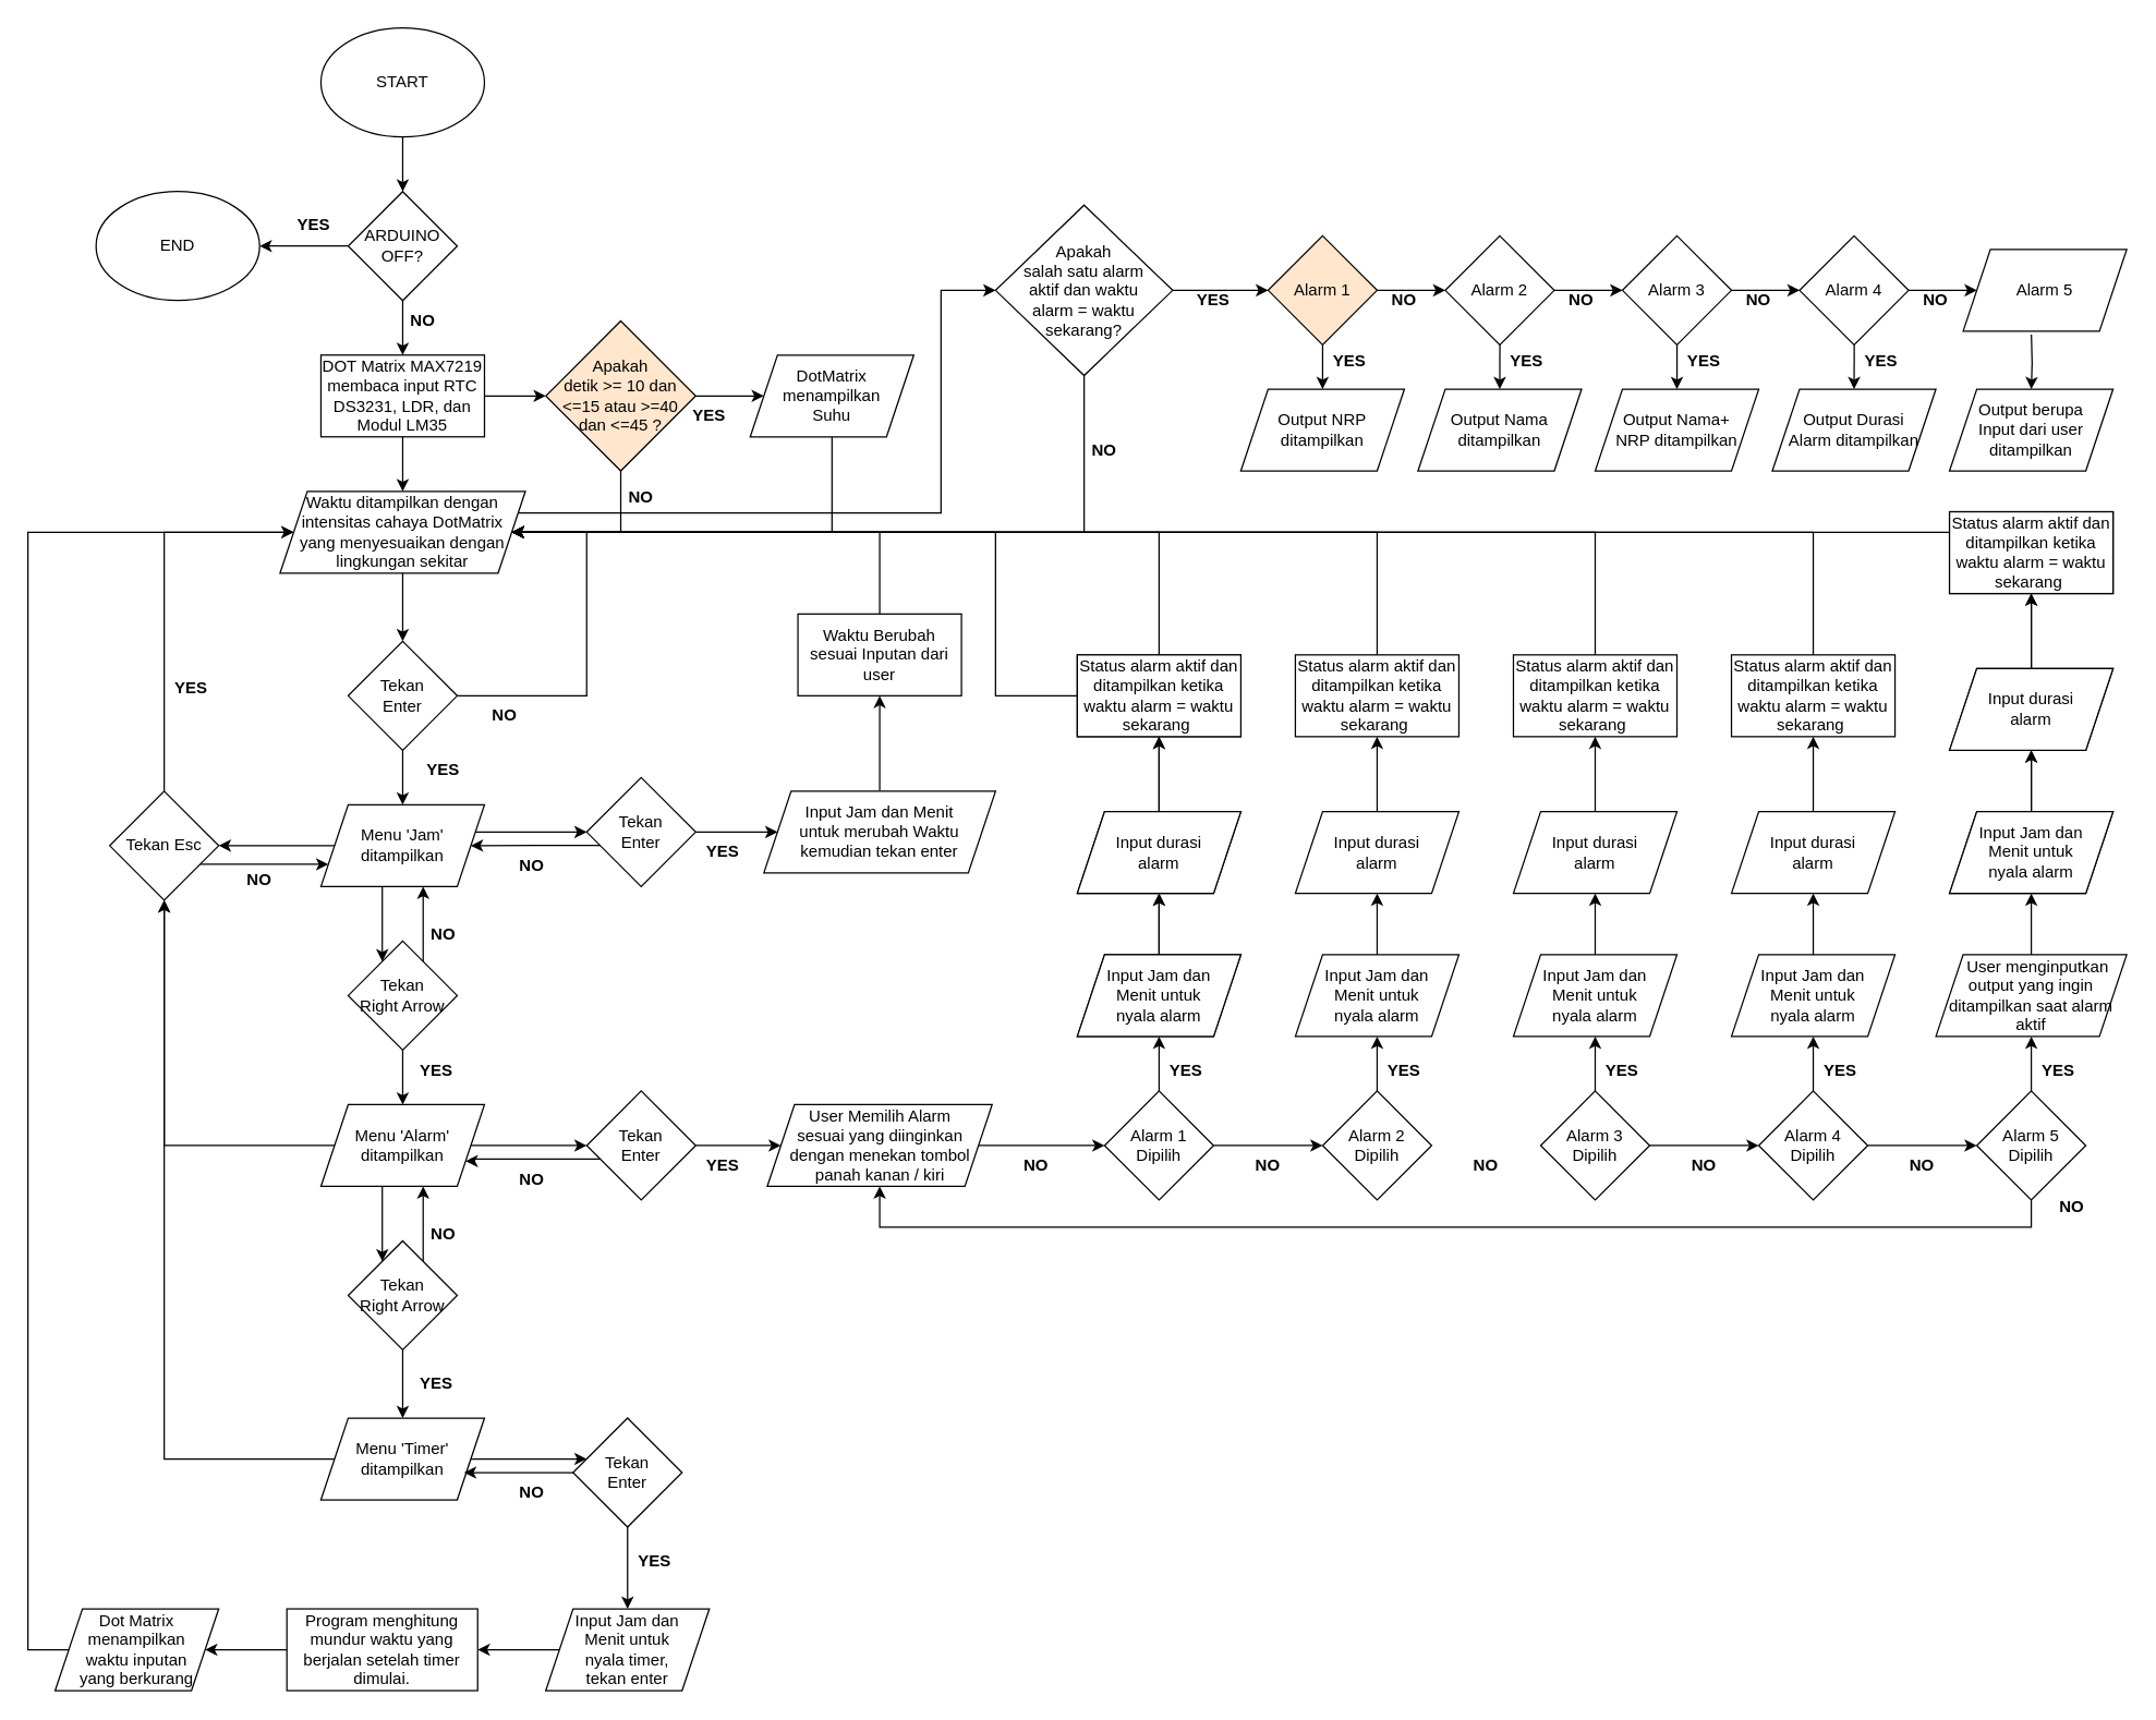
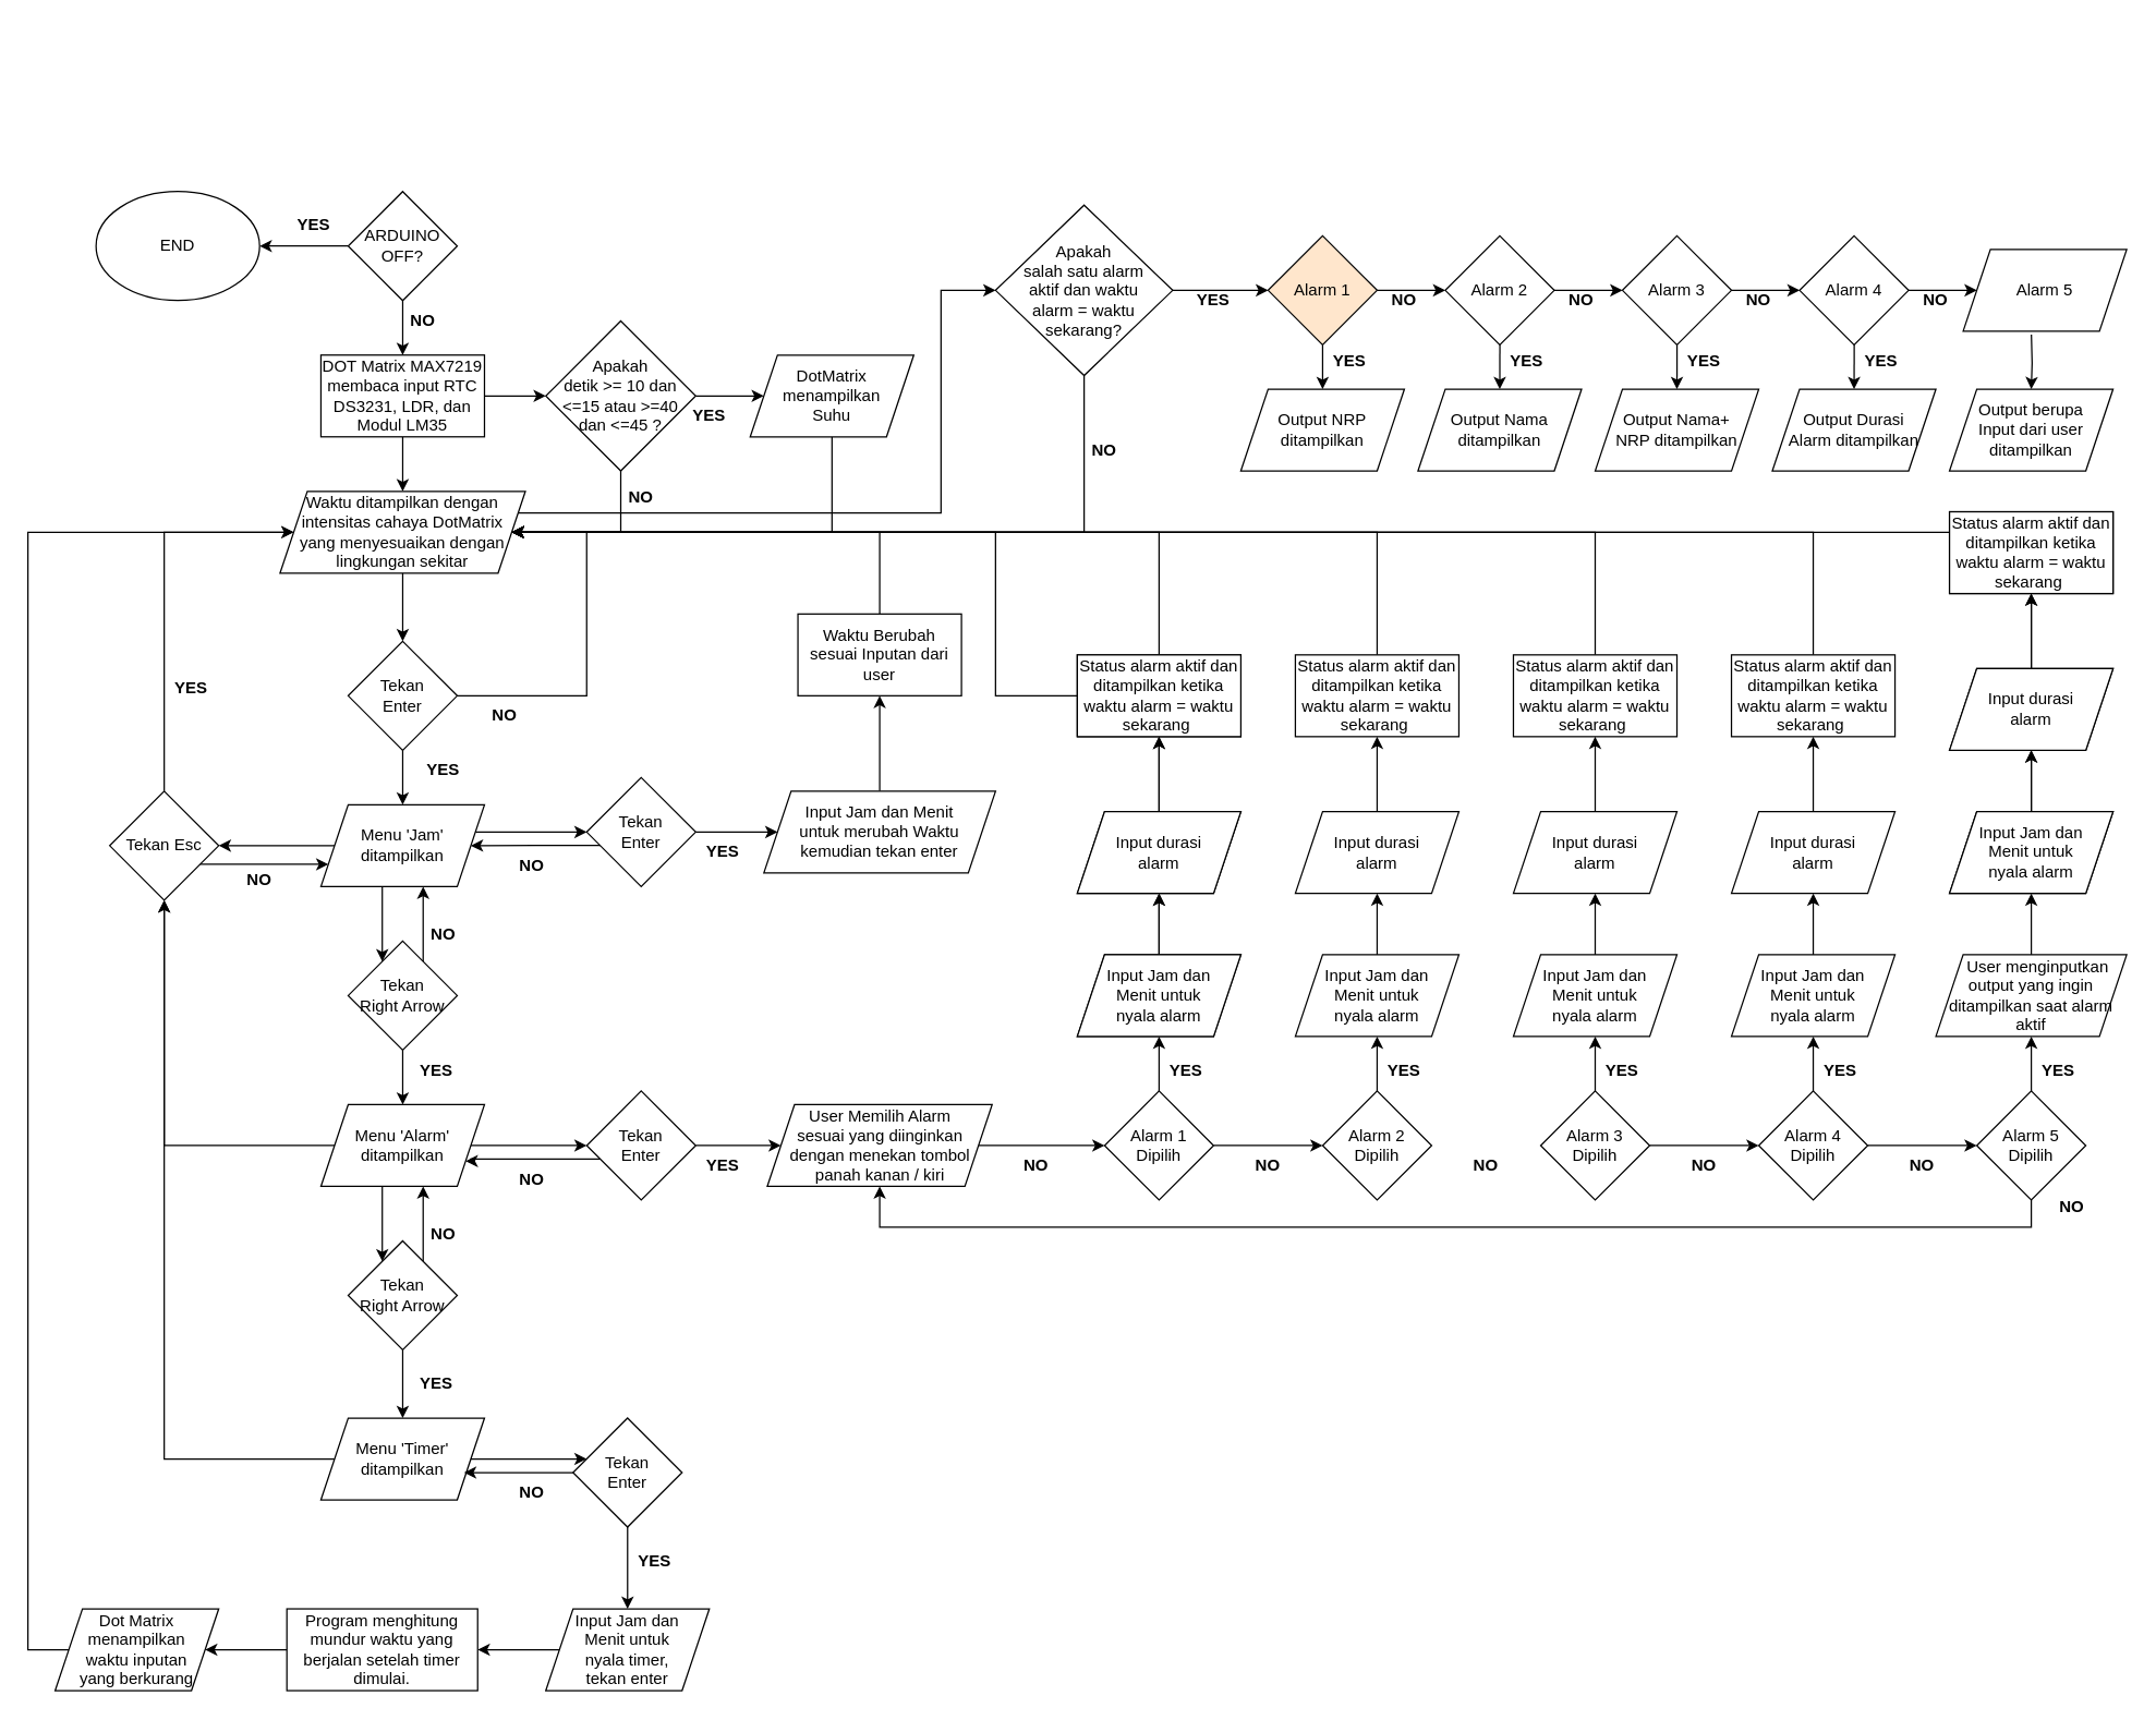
- <mxCell id="3" value="START" style="ellipse;whiteSpace=wrap;html=1;" vertex="1" parent="1"><mxGeometry x="235" y="20" width="120" height="80" as="geometry" /></mxCell>
- <mxCell id="2" style="edgeStyle=orthogonalEdgeStyle;rounded=0;orthogonalLoop=1;jettySize=auto;html=1;" edge="1" parent="1" source="3" target="6"><mxGeometry relative="1" as="geometry" /></mxCell>
- <mxCell id="117" value="Apakah &lt;br&gt;detik &amp;gt;= 10 dan &amp;lt;=15 atau &amp;gt;=40 dan &amp;lt;=45 ?" style="rhombus;whiteSpace=wrap;html=1;fillColor=#ffe6cc;" vertex="1" parent="1"><mxGeometry x="400" y="235" width="110" height="110" as="geometry" /></mxCell>
+ <mxCell id="117" value="Apakah &lt;br&gt;detik &amp;gt;= 10 dan &amp;lt;=15 atau &amp;gt;=40 dan &amp;lt;=45 ?" style="rhombus;whiteSpace=wrap;html=1;" vertex="1" parent="1"><mxGeometry x="400" y="235" width="110" height="110" as="geometry" /></mxCell>
